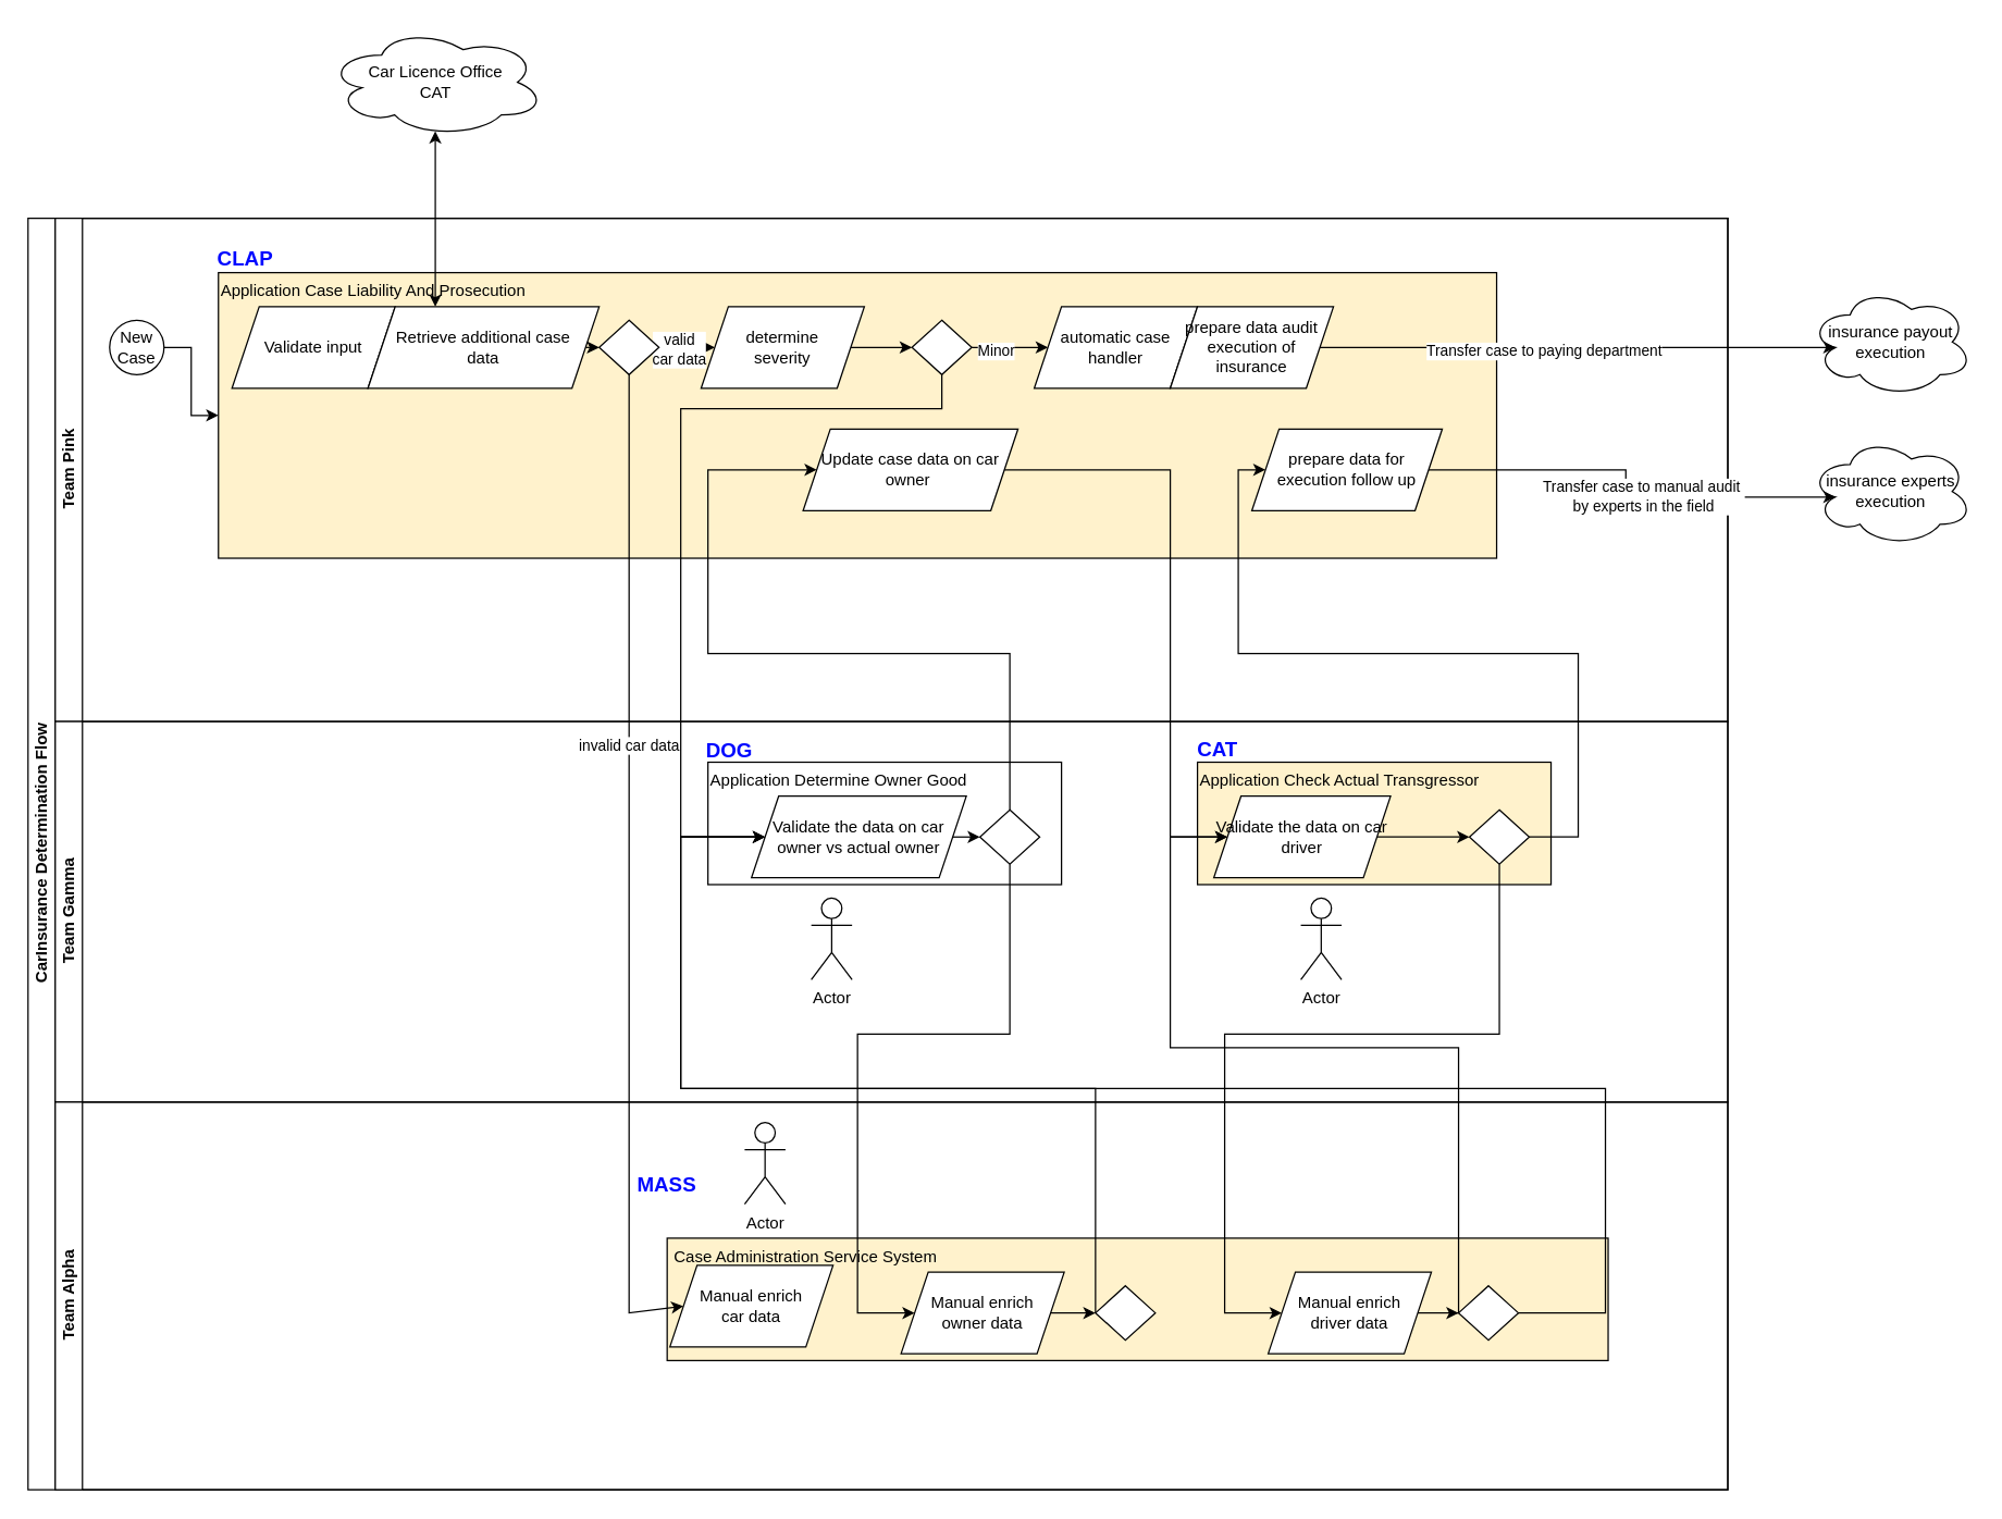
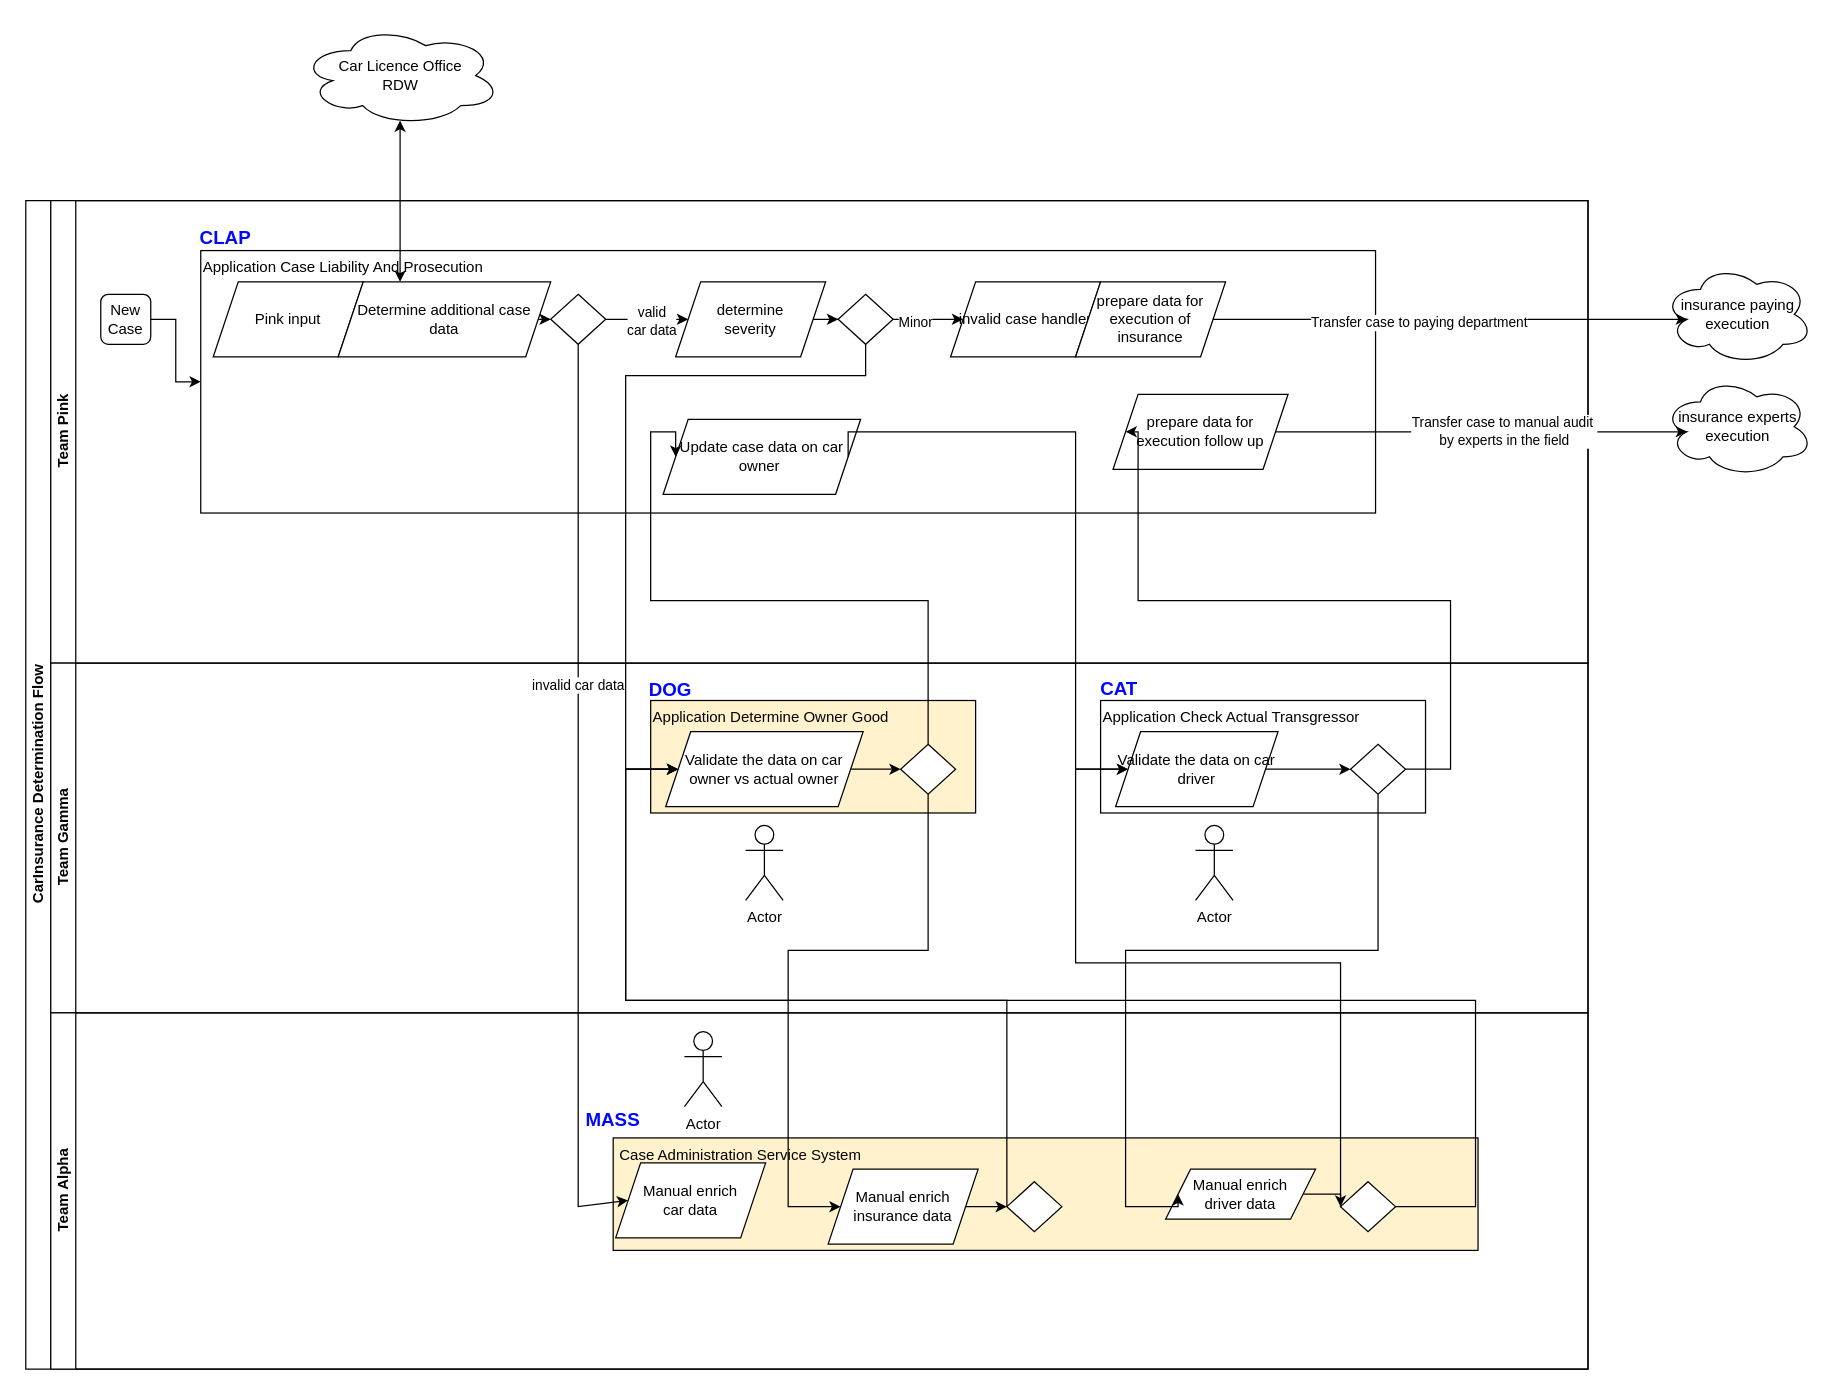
- <mxCell id="58" value="Car Licence Office&lt;br&gt;CAT" style="ellipse;shape=cloud;whiteSpace=wrap;html=1;" parent="1" vertex="1"><mxGeometry x="240" y="20" width="160" height="80" as="geometry" /></mxCell>
+ <mxCell id="58" value="Car Licence Office&lt;br&gt;RDW" style="ellipse;shape=cloud;whiteSpace=wrap;html=1;" parent="1" vertex="1"><mxGeometry x="240" y="20" width="160" height="80" as="geometry" /></mxCell>
- <mxCell id="60" value="insurance payout execution" style="ellipse;shape=cloud;whiteSpace=wrap;html=1;" parent="1" vertex="1"><mxGeometry x="1330" y="211" width="120" height="80" as="geometry" /></mxCell>
+ <mxCell id="60" value="insurance paying execution" style="ellipse;shape=cloud;whiteSpace=wrap;html=1;" parent="1" vertex="1"><mxGeometry x="1330" y="211" width="120" height="80" as="geometry" /></mxCell>
- <mxCell id="4" value="New Case" style="ellipse;whiteSpace=wrap;html=1;" parent="3" vertex="1"><mxGeometry x="40" y="75" width="40" height="40" as="geometry" /></mxCell>
+ <mxCell id="4" value="New Case" style="whiteSpace=wrap;html=1;rounded=1;" parent="3" vertex="1"><mxGeometry x="40" y="75" width="40" height="40" as="geometry" /></mxCell>
- <mxCell id="6" value="Validate input" style="shape=parallelogram;perimeter=parallelogramPerimeter;whiteSpace=wrap;html=1;fixedSize=1;" parent="3" vertex="1"><mxGeometry x="130" y="65" width="120" height="60" as="geometry" /></mxCell>
+ <mxCell id="6" value="Pink input" style="shape=parallelogram;perimeter=parallelogramPerimeter;whiteSpace=wrap;html=1;fixedSize=1;" parent="3" vertex="1"><mxGeometry x="130" y="65" width="120" height="60" as="geometry" /></mxCell>
- <mxCell id="8" value="Retrieve additional case&lt;br&gt;data" style="shape=parallelogram;perimeter=parallelogramPerimeter;whiteSpace=wrap;html=1;fixedSize=1;" parent="3" vertex="1"><mxGeometry x="230" y="65" width="170" height="60" as="geometry" /></mxCell>
+ <mxCell id="8" value="Determine additional case&lt;br&gt;data" style="shape=parallelogram;perimeter=parallelogramPerimeter;whiteSpace=wrap;html=1;fixedSize=1;" parent="3" vertex="1"><mxGeometry x="230" y="65" width="170" height="60" as="geometry" /></mxCell>
- <mxCell id="13" value="determine &lt;br&gt;severity" style="shape=parallelogram;perimeter=parallelogramPerimeter;whiteSpace=wrap;html=1;fixedSize=1;" parent="3" vertex="1"><mxGeometry x="475" y="65" width="120" height="60" as="geometry" /></mxCell>
+ <mxCell id="13" value="determine &lt;br&gt;severity" style="shape=parallelogram;perimeter=parallelogramPerimeter;whiteSpace=wrap;html=1;fixedSize=1;" parent="3" vertex="1"><mxGeometry x="500" y="65" width="120" height="60" as="geometry" /></mxCell>
- <mxCell id="17" value="automatic case handler" style="shape=parallelogram;perimeter=parallelogramPerimeter;whiteSpace=wrap;html=1;fixedSize=1;" parent="3" vertex="1"><mxGeometry x="720" y="65" width="120" height="60" as="geometry" /></mxCell>
+ <mxCell id="17" value="invalid case handler" style="shape=parallelogram;perimeter=parallelogramPerimeter;whiteSpace=wrap;html=1;fixedSize=1;" parent="3" vertex="1"><mxGeometry x="720" y="65" width="120" height="60" as="geometry" /></mxCell>
- <mxCell id="18" value="prepare data audit execution of insurance" style="shape=parallelogram;perimeter=parallelogramPerimeter;whiteSpace=wrap;html=1;fixedSize=1;" parent="3" vertex="1"><mxGeometry x="820" y="65" width="120" height="60" as="geometry" /></mxCell>
+ <mxCell id="18" value="prepare data for execution of insurance" style="shape=parallelogram;perimeter=parallelogramPerimeter;whiteSpace=wrap;html=1;fixedSize=1;" parent="3" vertex="1"><mxGeometry x="820" y="65" width="120" height="60" as="geometry" /></mxCell>
- <mxCell id="5" value="Application Case Liability And Prosecution" style="rounded=0;whiteSpace=wrap;html=1;fontFamily=Helvetica;fontSize=12;fontColor=#000000;align=left;verticalAlign=top;fillColor=#fff2cc;" parent="3" vertex="1"><mxGeometry x="120" y="40" width="940" height="210" as="geometry" /></mxCell>
+ <mxCell id="5" value="Application Case Liability And Prosecution" style="rounded=0;whiteSpace=wrap;html=1;fontFamily=Helvetica;fontSize=12;fontColor=#000000;align=left;verticalAlign=top;" parent="3" vertex="1"><mxGeometry x="120" y="40" width="940" height="210" as="geometry" /></mxCell>
- <mxCell id="20" value="Update case data on car owner&amp;nbsp;" style="shape=parallelogram;perimeter=parallelogramPerimeter;whiteSpace=wrap;html=1;fixedSize=1;" parent="3" vertex="1"><mxGeometry x="550" y="155" width="158" height="60" as="geometry" /></mxCell>
+ <mxCell id="20" value="Update case data on car owner&amp;nbsp;" style="shape=parallelogram;perimeter=parallelogramPerimeter;whiteSpace=wrap;html=1;fixedSize=1;" parent="3" vertex="1"><mxGeometry x="490" y="175" width="158" height="60" as="geometry" /></mxCell>
- <mxCell id="19" value="prepare data for execution follow up" style="shape=parallelogram;perimeter=parallelogramPerimeter;whiteSpace=wrap;html=1;fixedSize=1;" parent="3" vertex="1"><mxGeometry x="880" y="155" width="140" height="60" as="geometry" /></mxCell>
+ <mxCell id="19" value="prepare data for execution follow up" style="shape=parallelogram;perimeter=parallelogramPerimeter;whiteSpace=wrap;html=1;fixedSize=1;" parent="3" vertex="1"><mxGeometry x="850" y="155" width="140" height="60" as="geometry" /></mxCell>
- <mxCell id="63" value="insurance experts execution" style="ellipse;shape=cloud;whiteSpace=wrap;html=1;" parent="1" vertex="1"><mxGeometry x="1330" y="321" width="120" height="80" as="geometry" /></mxCell>
+ <mxCell id="63" value="insurance experts execution" style="ellipse;shape=cloud;whiteSpace=wrap;html=1;" parent="1" vertex="1"><mxGeometry x="1330" y="301" width="120" height="80" as="geometry" /></mxCell>
- <mxCell id="24" value="Application Determine Owner Good" style="rounded=0;whiteSpace=wrap;html=1;fontFamily=Helvetica;fontSize=12;fontColor=#000000;align=left;verticalAlign=top;" parent="23" vertex="1"><mxGeometry x="480" y="30" width="260" height="90" as="geometry" /></mxCell>
+ <mxCell id="24" value="Application Determine Owner Good" style="rounded=0;whiteSpace=wrap;html=1;fontFamily=Helvetica;fontSize=12;fontColor=#000000;align=left;verticalAlign=top;fillColor=#fff2cc;" parent="23" vertex="1"><mxGeometry x="480" y="30" width="260" height="90" as="geometry" /></mxCell>
- <mxCell id="26" value="Application Check Actual Transgressor" style="rounded=0;whiteSpace=wrap;html=1;fontFamily=Helvetica;fontSize=12;fontColor=#000000;align=left;verticalAlign=top;fillColor=#fff2cc;" parent="23" vertex="1"><mxGeometry x="840" y="30" width="260" height="90" as="geometry" /></mxCell>
+ <mxCell id="26" value="Application Check Actual Transgressor" style="rounded=0;whiteSpace=wrap;html=1;fontFamily=Helvetica;fontSize=12;fontColor=#000000;align=left;verticalAlign=top;" parent="23" vertex="1"><mxGeometry x="840" y="30" width="260" height="90" as="geometry" /></mxCell>
- <mxCell id="25" value="Validate the data on car owner vs actual owner" style="shape=parallelogram;perimeter=parallelogramPerimeter;whiteSpace=wrap;html=1;fixedSize=1;" parent="23" vertex="1"><mxGeometry x="512" y="55" width="158" height="60" as="geometry" /></mxCell>
+ <mxCell id="25" value="Validate the data on car owner vs actual owner" style="shape=parallelogram;perimeter=parallelogramPerimeter;whiteSpace=wrap;html=1;fixedSize=1;" parent="23" vertex="1"><mxGeometry x="492" y="55" width="158" height="60" as="geometry" /></mxCell>
- <mxCell id="46" value="&lt;b&gt;&lt;font color=&quot;#0008ff&quot; style=&quot;font-size: 15px;&quot;&gt;MASS&lt;/font&gt;&lt;/b&gt;" style="text;html=1;strokeColor=none;fillColor=none;align=center;verticalAlign=middle;whiteSpace=wrap;rounded=0;" parent="36" vertex="1"><mxGeometry x="420" y="45" width="60" height="30" as="geometry" /></mxCell>
+ <mxCell id="46" value="&lt;b&gt;&lt;font color=&quot;#0008ff&quot; style=&quot;font-size: 15px;&quot;&gt;MASS&lt;/font&gt;&lt;/b&gt;" style="text;html=1;strokeColor=none;fillColor=none;align=center;verticalAlign=middle;whiteSpace=wrap;rounded=0;" parent="36" vertex="1"><mxGeometry x="420" y="70" width="60" height="30" as="geometry" /></mxCell>
- <mxCell id="41" value="Manual enrich&lt;br&gt;owner data" style="shape=parallelogram;perimeter=parallelogramPerimeter;whiteSpace=wrap;html=1;fixedSize=1;" parent="36" vertex="1"><mxGeometry x="622" y="125" width="120" height="60" as="geometry" /></mxCell>
+ <mxCell id="41" value="Manual enrich&lt;br&gt;insurance data" style="shape=parallelogram;perimeter=parallelogramPerimeter;whiteSpace=wrap;html=1;fixedSize=1;" parent="36" vertex="1"><mxGeometry x="622" y="125" width="120" height="60" as="geometry" /></mxCell>
- <mxCell id="43" value="Manual enrich&lt;br&gt;driver data" style="shape=parallelogram;perimeter=parallelogramPerimeter;whiteSpace=wrap;html=1;fixedSize=1;" parent="36" vertex="1"><mxGeometry x="892" y="125" width="120" height="60" as="geometry" /></mxCell>
+ <mxCell id="43" value="Manual enrich&lt;br&gt;driver data" style="shape=parallelogram;perimeter=parallelogramPerimeter;whiteSpace=wrap;html=1;fixedSize=1;" parent="36" vertex="1"><mxGeometry x="892" y="125" width="120" height="40" as="geometry" /></mxCell>
